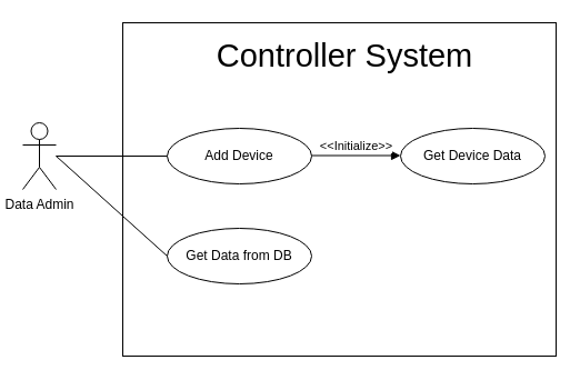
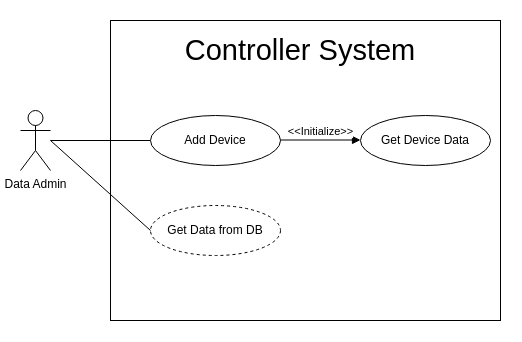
- <mxCell id="5" value="&lt;font style=&quot;font-size: 29px&quot;&gt;Controller System&lt;/font&gt;" style="rounded=0;whiteSpace=wrap;html=1;strokeColor=#FFFFFF;" vertex="1" parent="1"><mxGeometry x="130" y="30" width="360" height="40" as="geometry" /></mxCell>
+ <mxCell id="5" value="&lt;font style=&quot;font-size: 29px&quot;&gt;Controller System&lt;/font&gt;" style="rounded=0;whiteSpace=wrap;html=1;strokeColor=#FFFFFF;" vertex="1" parent="1"><mxGeometry x="120" y="30" width="360" height="40" as="geometry" /></mxCell>
- <mxCell id="7" value="Get Data from DB" style="ellipse;whiteSpace=wrap;html=1;" vertex="1" parent="1"><mxGeometry x="150" y="205" width="130" height="50" as="geometry" /></mxCell>
+ <mxCell id="7" value="Get Data from DB" style="ellipse;whiteSpace=wrap;html=1;dashed=1;" vertex="1" parent="1"><mxGeometry x="150" y="205" width="130" height="50" as="geometry" /></mxCell>
